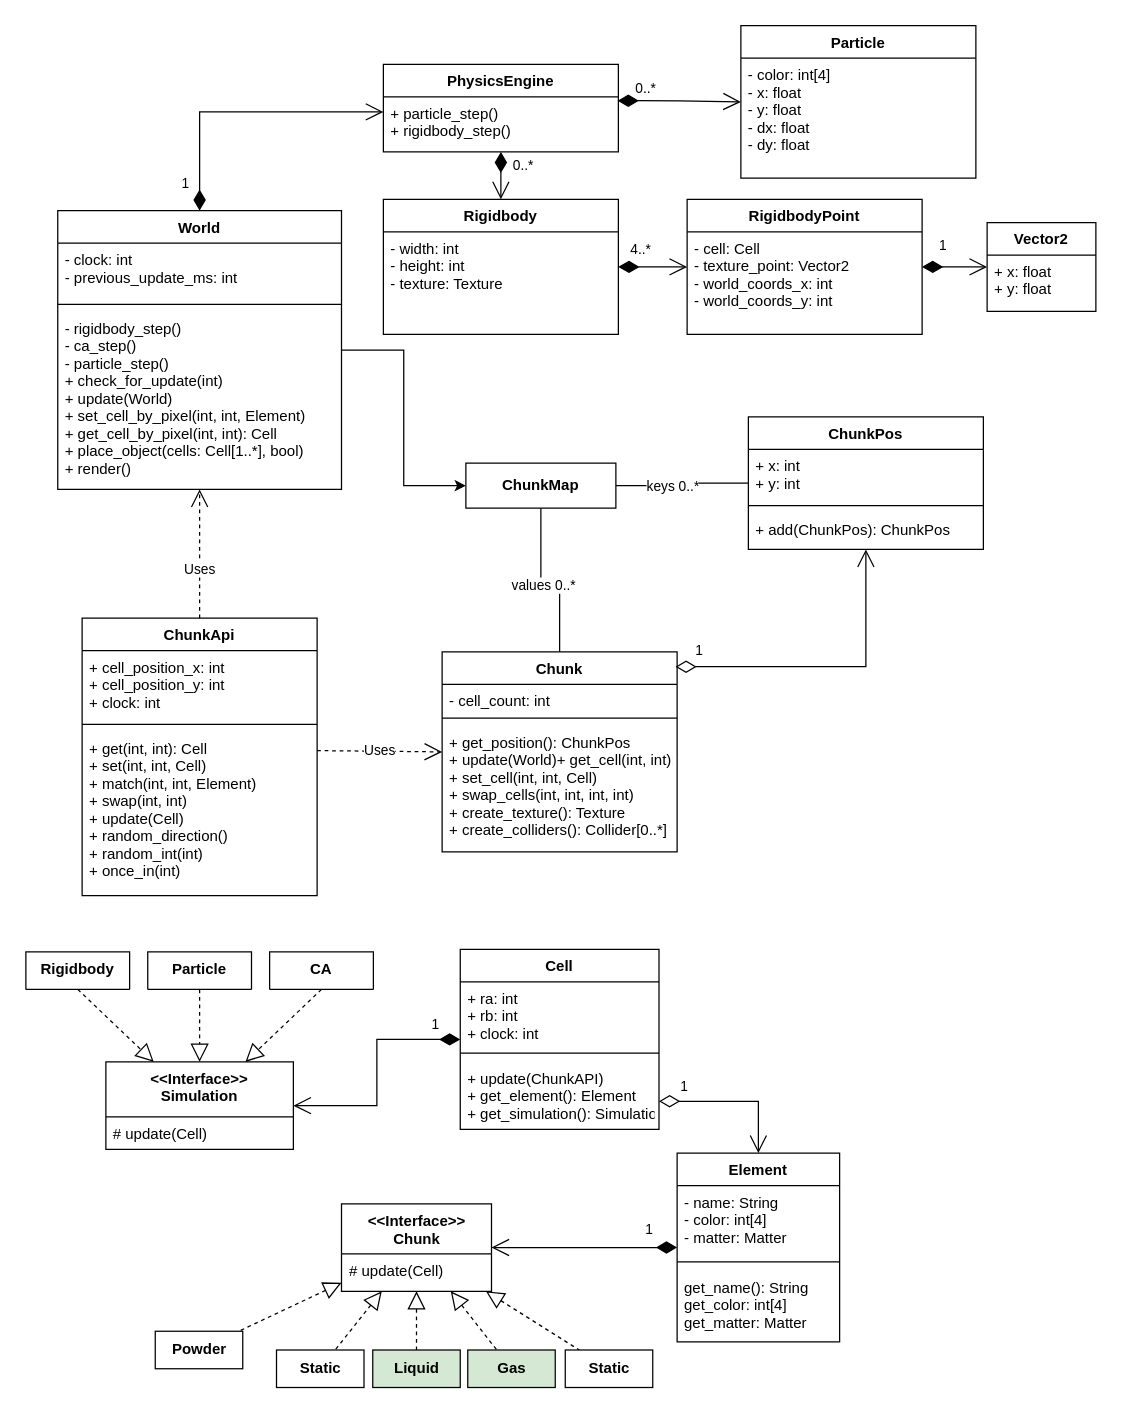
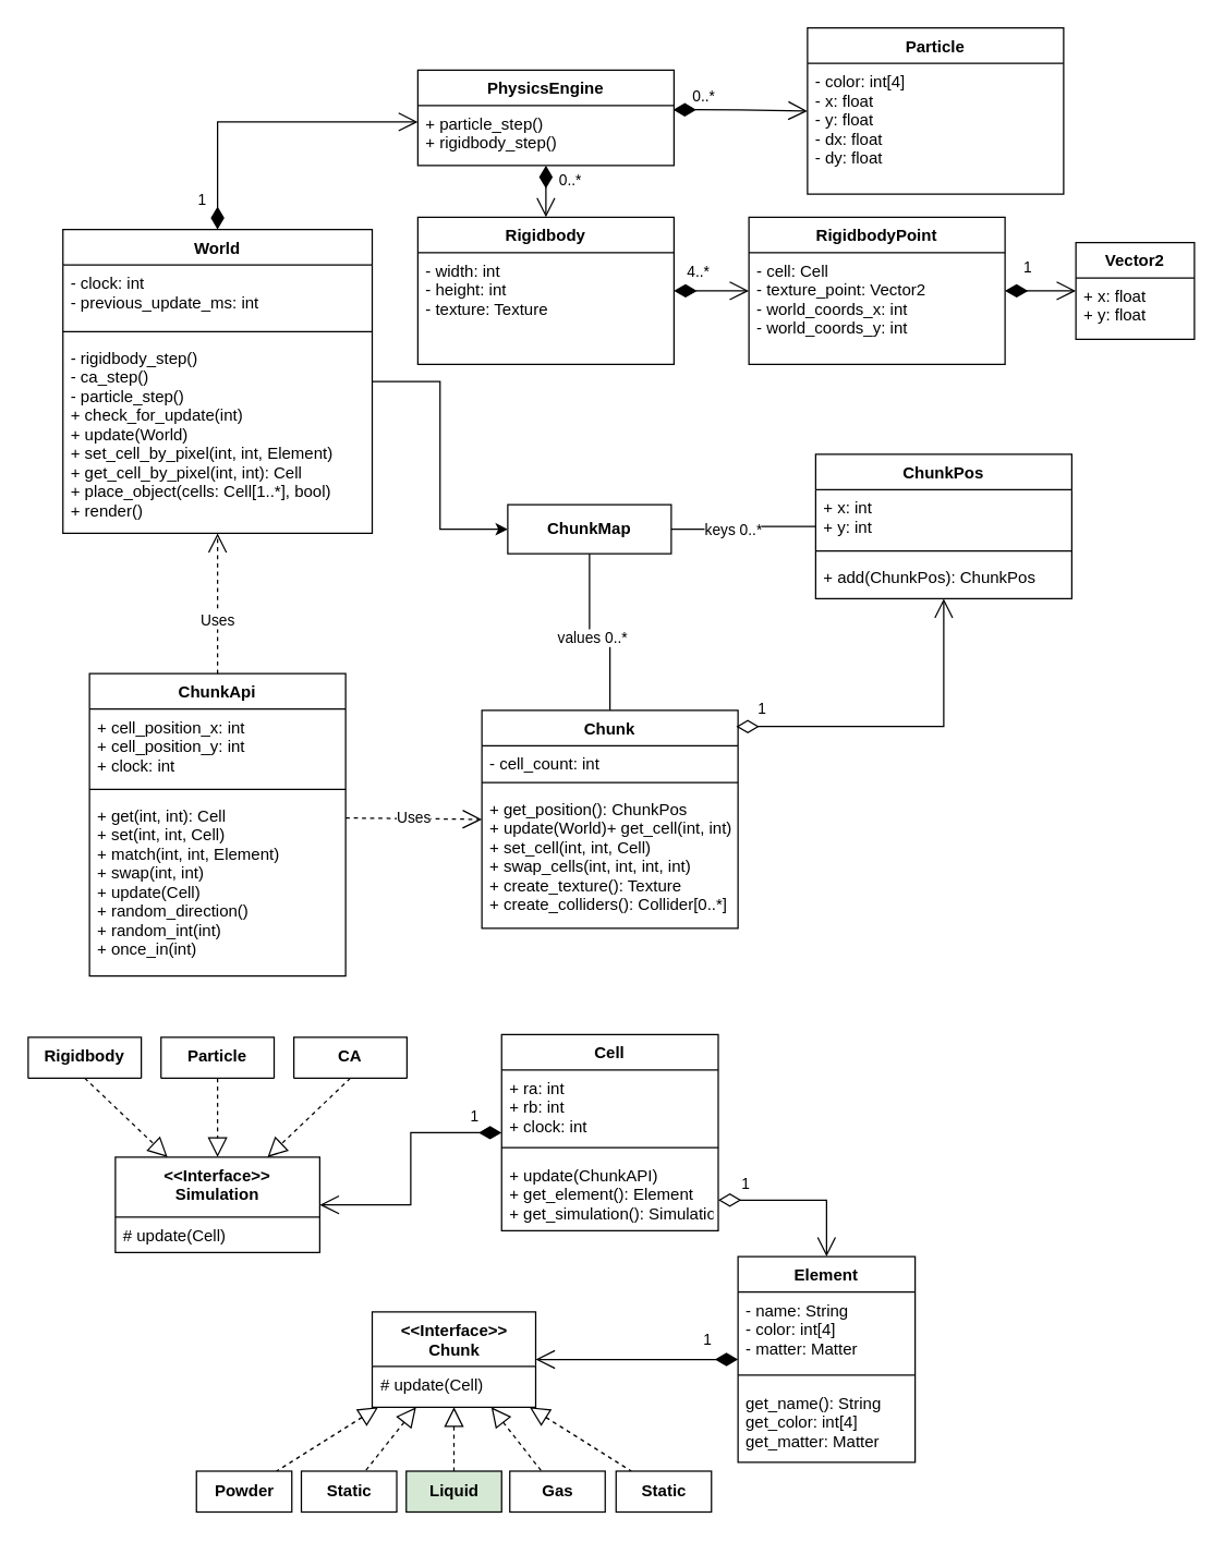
- <mxCell id="23" value="Powder" style="whiteSpace=wrap;html=1;verticalAlign=top;fontStyle=1;startSize=40;" vertex="1" parent="1"><mxGeometry x="123.5" y="1064.5" width="70" height="30" as="geometry" /></mxCell>
+ <mxCell id="23" value="Powder" style="whiteSpace=wrap;html=1;verticalAlign=top;fontStyle=1;startSize=40;" vertex="1" parent="1"><mxGeometry x="143.5" y="1079.5" width="70" height="30" as="geometry" /></mxCell>
- <mxCell id="29" value="Gas" style="whiteSpace=wrap;html=1;verticalAlign=top;fontStyle=1;startSize=40;fillColor=#d5e8d4;" vertex="1" parent="1"><mxGeometry x="373.5" y="1079.5" width="70" height="30" as="geometry" /></mxCell>
+ <mxCell id="29" value="Gas" style="whiteSpace=wrap;html=1;verticalAlign=top;fontStyle=1;startSize=40;" vertex="1" parent="1"><mxGeometry x="373.5" y="1079.5" width="70" height="30" as="geometry" /></mxCell>
